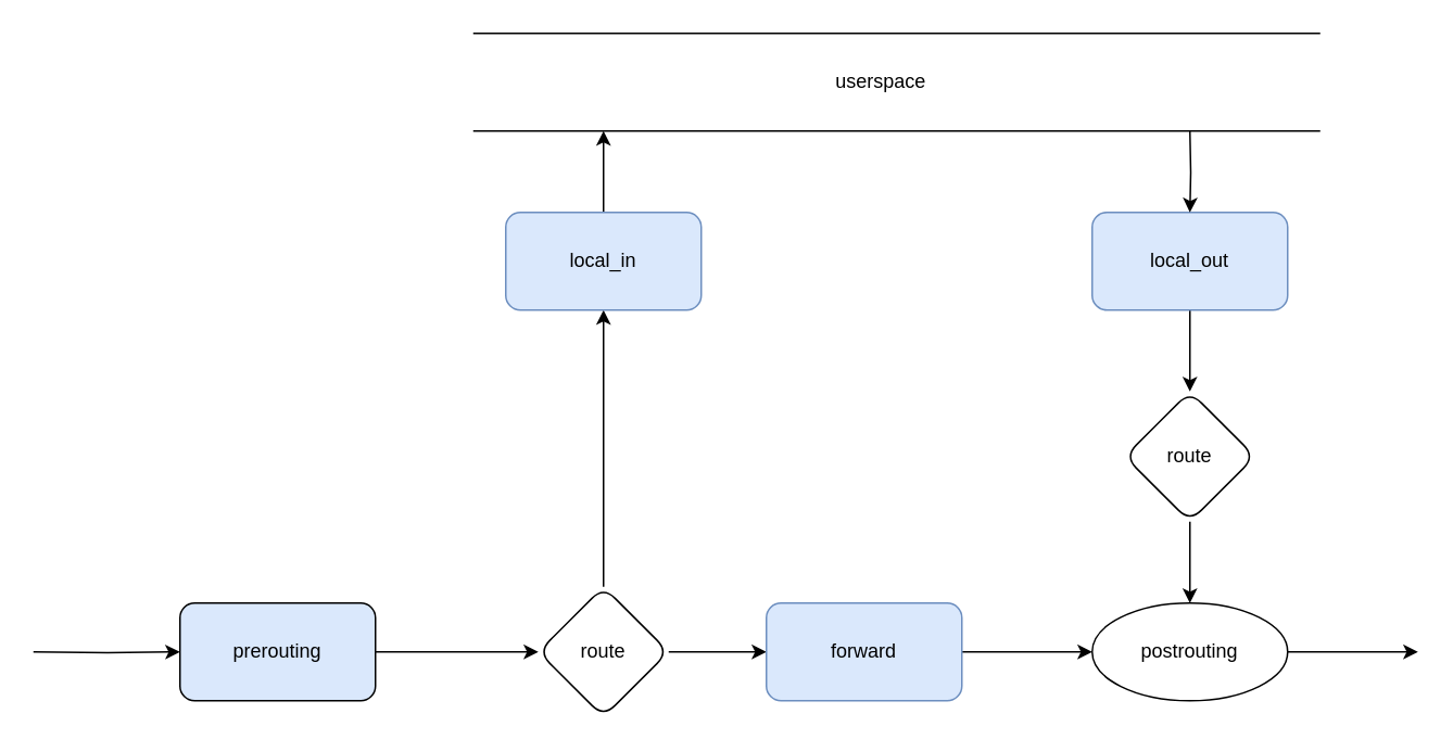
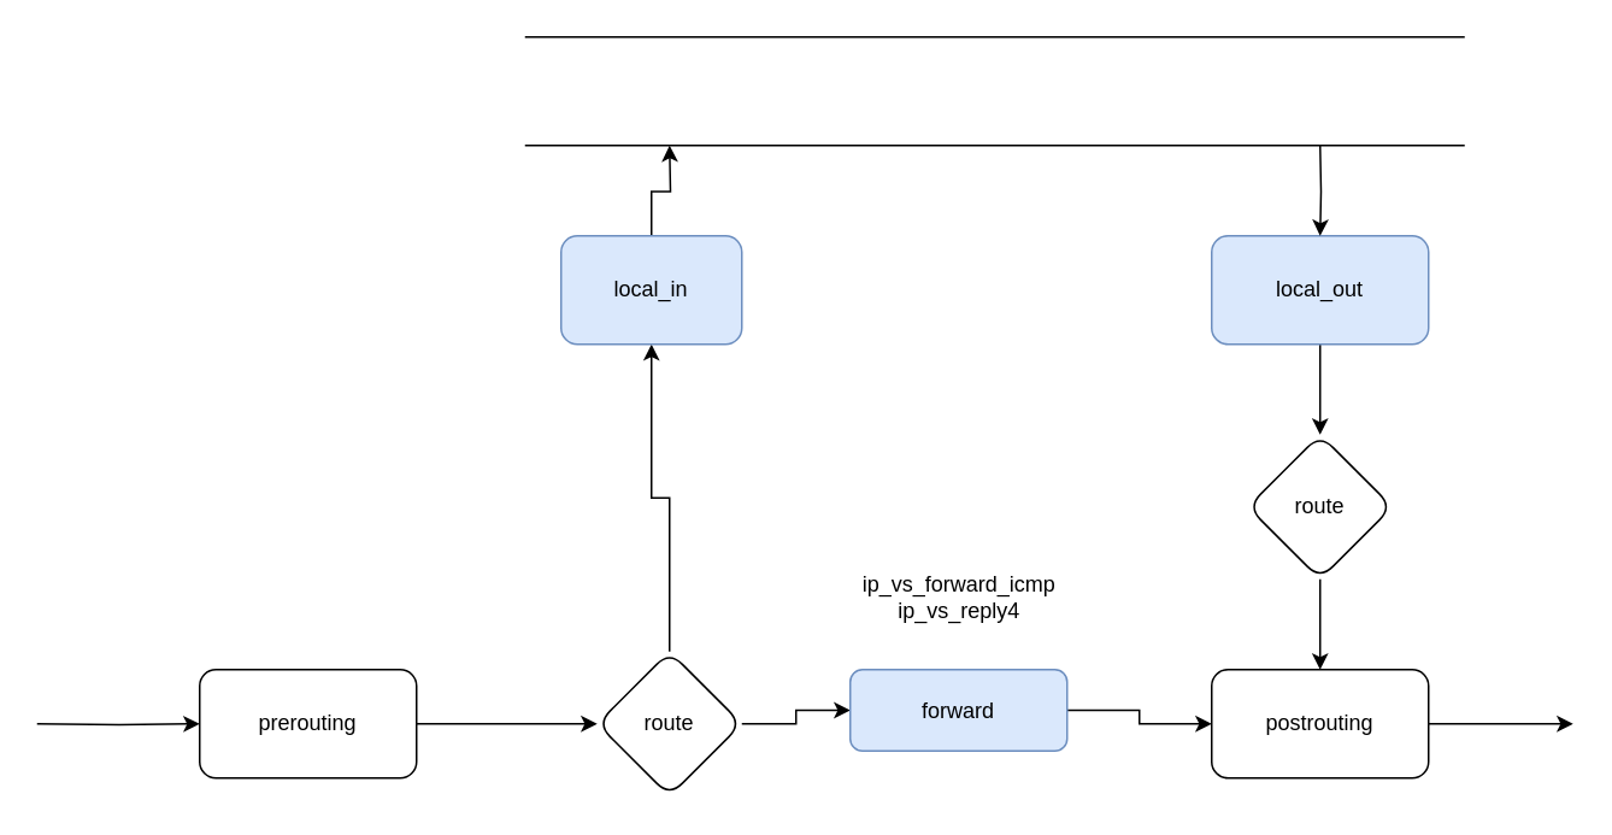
- <mxCell id="21" value="userspace" style="text;html=1;align=center;verticalAlign=middle;resizable=0;points=[];autosize=1;strokeColor=none;fillColor=none;" vertex="1" parent="1"><mxGeometry x="500" y="35" width="80" height="30" as="geometry" /></mxCell>
- <mxCell id="10" value="local_in" style="whiteSpace=wrap;html=1;rounded=1;fillColor=#dae8fc;strokeColor=#6c8ebf;" vertex="1" parent="1"><mxGeometry x="310" y="130" width="120" height="60" as="geometry" /></mxCell>
+ <mxCell id="10" value="local_in" style="whiteSpace=wrap;html=1;rounded=1;fillColor=#dae8fc;strokeColor=#6c8ebf;" vertex="1" parent="1"><mxGeometry x="310" y="130" width="100" height="60" as="geometry" /></mxCell>
+ <mxCell id="22" value="ip_vs_forward_icmp&lt;br&gt;ip_vs_reply4" style="text;html=1;align=center;verticalAlign=middle;resizable=0;points=[];autosize=1;strokeColor=none;fillColor=none;" vertex="1" parent="1"><mxGeometry x="465" y="310" width="130" height="40" as="geometry" /></mxCell>
- <mxCell id="3" value="prerouting" style="rounded=1;whiteSpace=wrap;html=1;fillColor=#dae8fc;" vertex="1" parent="1"><mxGeometry x="110" y="370" width="120" height="60" as="geometry" /></mxCell>
+ <mxCell id="3" value="prerouting" style="rounded=1;whiteSpace=wrap;html=1;" vertex="1" parent="1"><mxGeometry x="110" y="370" width="120" height="60" as="geometry" /></mxCell>
- <mxCell id="8" value="forward" style="whiteSpace=wrap;html=1;rounded=1;fillColor=#dae8fc;strokeColor=#6c8ebf;" vertex="1" parent="1"><mxGeometry x="470" y="370" width="120" height="60" as="geometry" /></mxCell>
+ <mxCell id="8" value="forward" style="whiteSpace=wrap;html=1;rounded=1;fillColor=#dae8fc;strokeColor=#6c8ebf;" vertex="1" parent="1"><mxGeometry x="470" y="370" width="120" height="45" as="geometry" /></mxCell>
- <mxCell id="17" value="postrouting" style="ellipse;whiteSpace=wrap;html=1;" vertex="1" parent="1"><mxGeometry x="670" y="370" width="120" height="60" as="geometry" /></mxCell>
+ <mxCell id="17" value="postrouting" style="whiteSpace=wrap;html=1;rounded=1;" vertex="1" parent="1"><mxGeometry x="670" y="370" width="120" height="60" as="geometry" /></mxCell>
